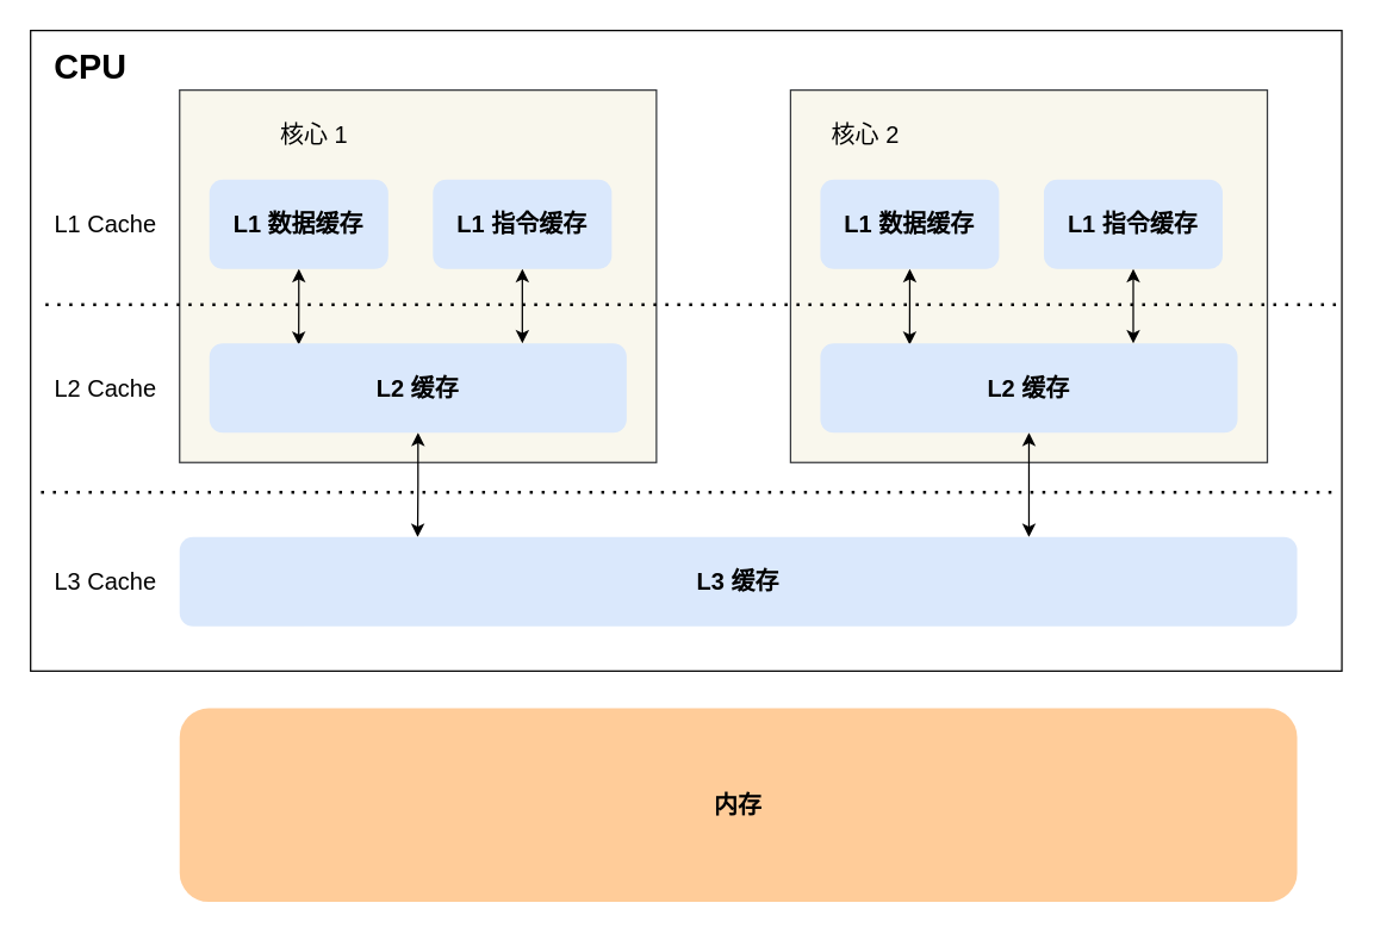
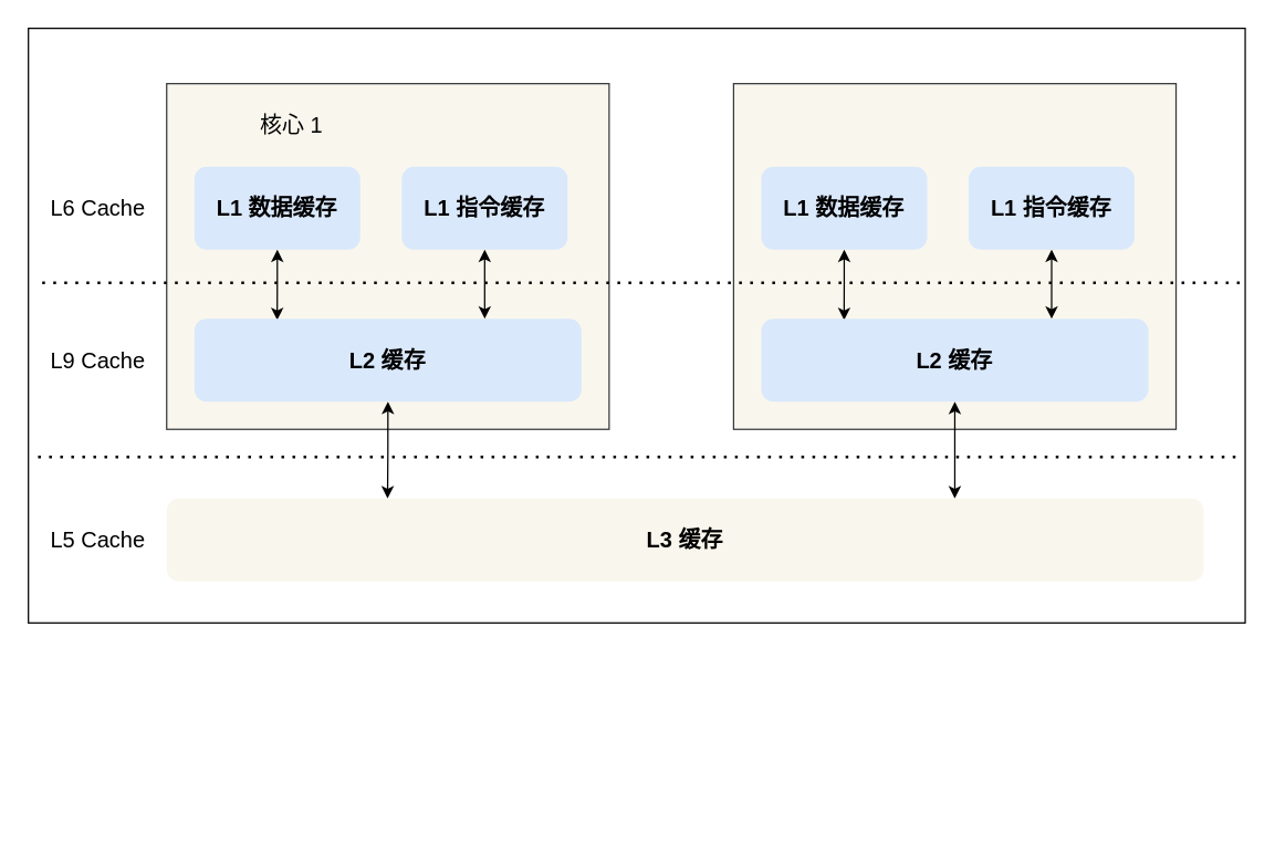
- <mxCell id="21" value="CPU" style="text;html=1;align=center;verticalAlign=middle;resizable=0;points=[];autosize=1;fontSize=23;fontStyle=1" vertex="1" parent="1"><mxGeometry x="30" y="30" width="60" height="30" as="geometry" /></mxCell>
- <mxCell id="18" value="核心 2" style="text;html=1;align=center;verticalAlign=middle;resizable=0;points=[];autosize=1;fontSize=16;" vertex="1" parent="1"><mxGeometry x="550" y="80" width="60" height="20" as="geometry" /></mxCell>
- <mxCell id="24" value="L1 Cache" style="text;html=1;align=center;verticalAlign=middle;resizable=0;points=[];autosize=1;fontSize=16;" vertex="1" parent="1"><mxGeometry x="30" y="140" width="80" height="20" as="geometry" /></mxCell>
+ <mxCell id="24" value="L6 Cache" style="text;html=1;align=center;verticalAlign=middle;resizable=0;points=[];autosize=1;fontSize=16;" vertex="1" parent="1"><mxGeometry x="30" y="140" width="80" height="20" as="geometry" /></mxCell>
- <mxCell id="25" value="L2 Cache" style="text;html=1;align=center;verticalAlign=middle;resizable=0;points=[];autosize=1;fontSize=16;" vertex="1" parent="1"><mxGeometry x="30" y="250" width="80" height="20" as="geometry" /></mxCell>
+ <mxCell id="25" value="L9 Cache" style="text;html=1;align=center;verticalAlign=middle;resizable=0;points=[];autosize=1;fontSize=16;" vertex="1" parent="1"><mxGeometry x="30" y="250" width="80" height="20" as="geometry" /></mxCell>
- <mxCell id="26" value="L3 Cache" style="text;html=1;align=center;verticalAlign=middle;resizable=0;points=[];autosize=1;fontSize=16;" vertex="1" parent="1"><mxGeometry x="30" y="380" width="80" height="20" as="geometry" /></mxCell>
+ <mxCell id="26" value="L5 Cache" style="text;html=1;align=center;verticalAlign=middle;resizable=0;points=[];autosize=1;fontSize=16;" vertex="1" parent="1"><mxGeometry x="30" y="380" width="80" height="20" as="geometry" /></mxCell>
- <mxCell id="19" value="L3 缓存" style="rounded=1;whiteSpace=wrap;html=1;strokeWidth=2;fillWeight=4;hachureGap=8;hachureAngle=45;sketch=0;fillColor=#dae8fc;fontSize=16;fontStyle=1;strokeColor=none;" vertex="1" parent="1"><mxGeometry x="120" y="360" width="750" height="60" as="geometry" /></mxCell>
+ <mxCell id="19" value="L3 缓存" style="rounded=1;whiteSpace=wrap;html=1;strokeWidth=2;fillWeight=4;hachureGap=8;hachureAngle=45;sketch=0;fillColor=#f9f7ed;fontSize=16;fontStyle=1;strokeColor=none;" vertex="1" parent="1"><mxGeometry x="120" y="360" width="750" height="60" as="geometry" /></mxCell>
- <mxCell id="20" value="内存" style="rounded=1;whiteSpace=wrap;html=1;strokeWidth=2;fillWeight=4;hachureGap=8;hachureAngle=45;sketch=0;fillColor=#ffcc99;fontSize=16;fontStyle=1;strokeColor=none;" vertex="1" parent="1"><mxGeometry x="120" y="475" width="750" height="130" as="geometry" /></mxCell>
